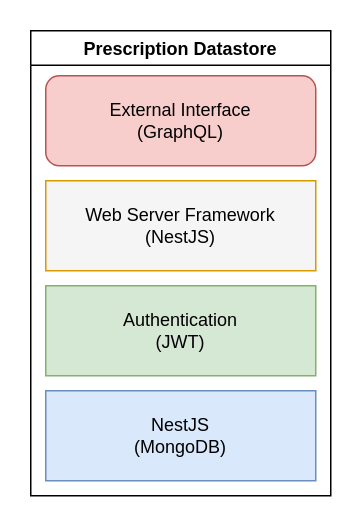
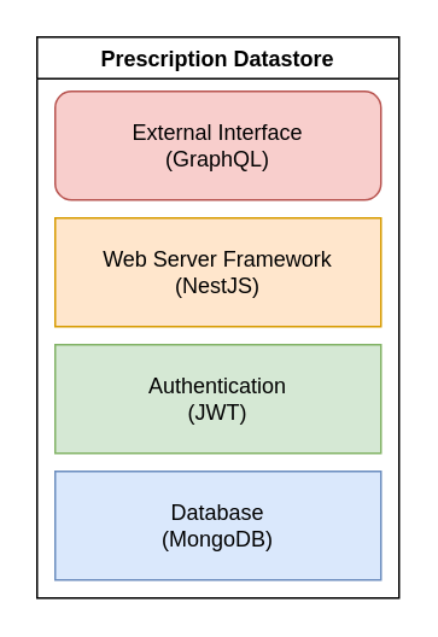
- <mxCell id="5" value="Web Server Framework&lt;br&gt;(NestJS)" style="rounded=0;whiteSpace=wrap;html=1;fillColor=#f5f5f5;strokeColor=#d79b00;" vertex="1" parent="1"><mxGeometry x="30" y="120" width="180" height="60" as="geometry" /></mxCell>
+ <mxCell id="5" value="Web Server Framework&lt;br&gt;(NestJS)" style="rounded=0;whiteSpace=wrap;html=1;fillColor=#ffe6cc;strokeColor=#d79b00;" vertex="1" parent="1"><mxGeometry x="30" y="120" width="180" height="60" as="geometry" /></mxCell>
- <mxCell id="2" value="NestJS&lt;br&gt;(MongoDB)" style="rounded=0;whiteSpace=wrap;html=1;fillColor=#dae8fc;strokeColor=#6c8ebf;" vertex="1" parent="1"><mxGeometry x="30" y="260" width="180" height="60" as="geometry" /></mxCell>
+ <mxCell id="2" value="Database&lt;br&gt;(MongoDB)" style="rounded=0;whiteSpace=wrap;html=1;fillColor=#dae8fc;strokeColor=#6c8ebf;" vertex="1" parent="1"><mxGeometry x="30" y="260" width="180" height="60" as="geometry" /></mxCell>
